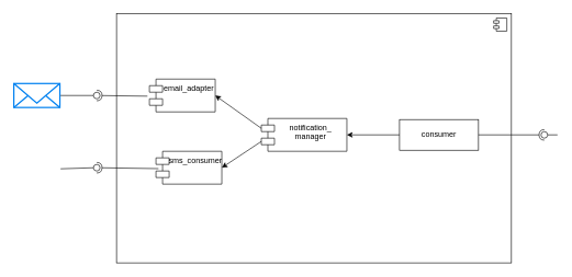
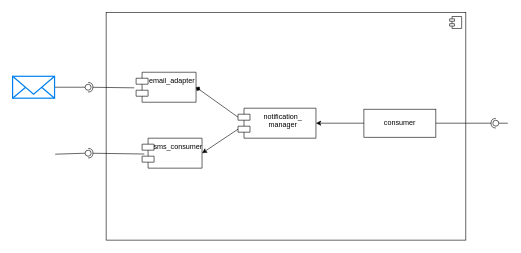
- <mxCell id="7" value="" style="endArrow=classic;html=1;entryX=1;entryY=0.5;entryDx=0;entryDy=0;exitX=0;exitY=0;exitDx=0;exitDy=15;exitPerimeter=0;" edge="1" parent="1" source="5" target="4"><mxGeometry width="50" height="50" relative="1" as="geometry"><mxPoint x="466" y="210" as="sourcePoint" /><mxPoint x="516" y="160" as="targetPoint" /><Array as="points" /></mxGeometry></mxCell>
+ <mxCell id="7" value="" style="endArrow=diamond;html=1;entryX=1;entryY=0.5;entryDx=0;entryDy=0;exitX=0;exitY=0;exitDx=0;exitDy=15;exitPerimeter=0;" edge="1" parent="1" source="5" target="4"><mxGeometry width="50" height="50" relative="1" as="geometry"><mxPoint x="466" y="210" as="sourcePoint" /><mxPoint x="516" y="160" as="targetPoint" /><Array as="points" /></mxGeometry></mxCell>
